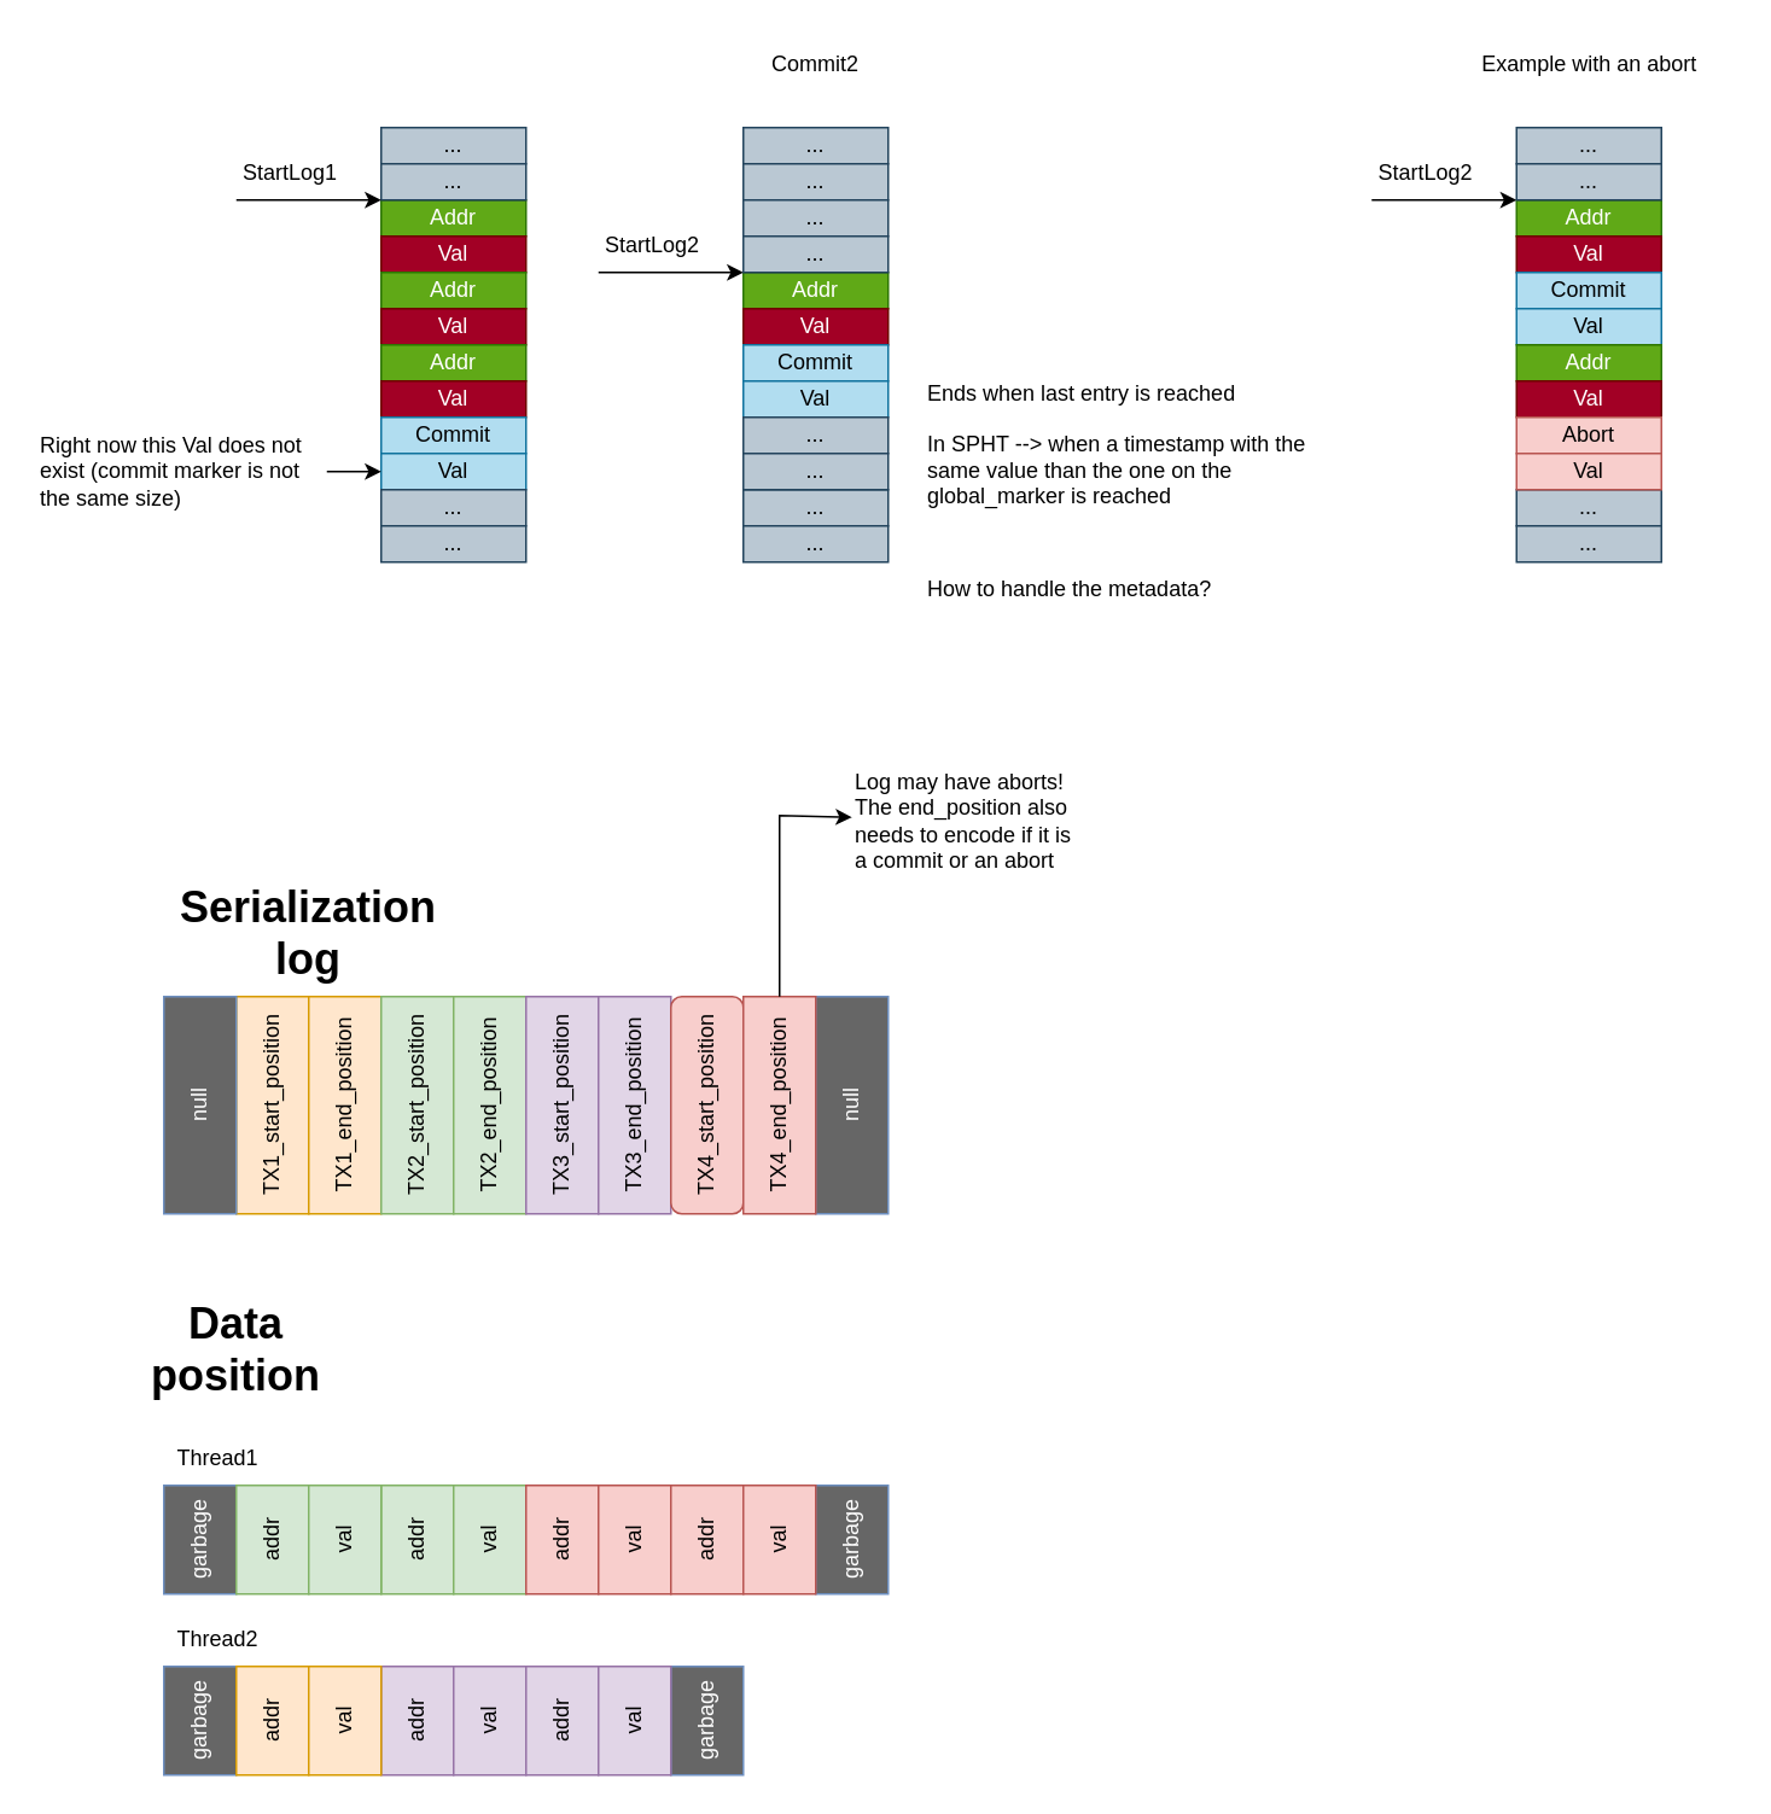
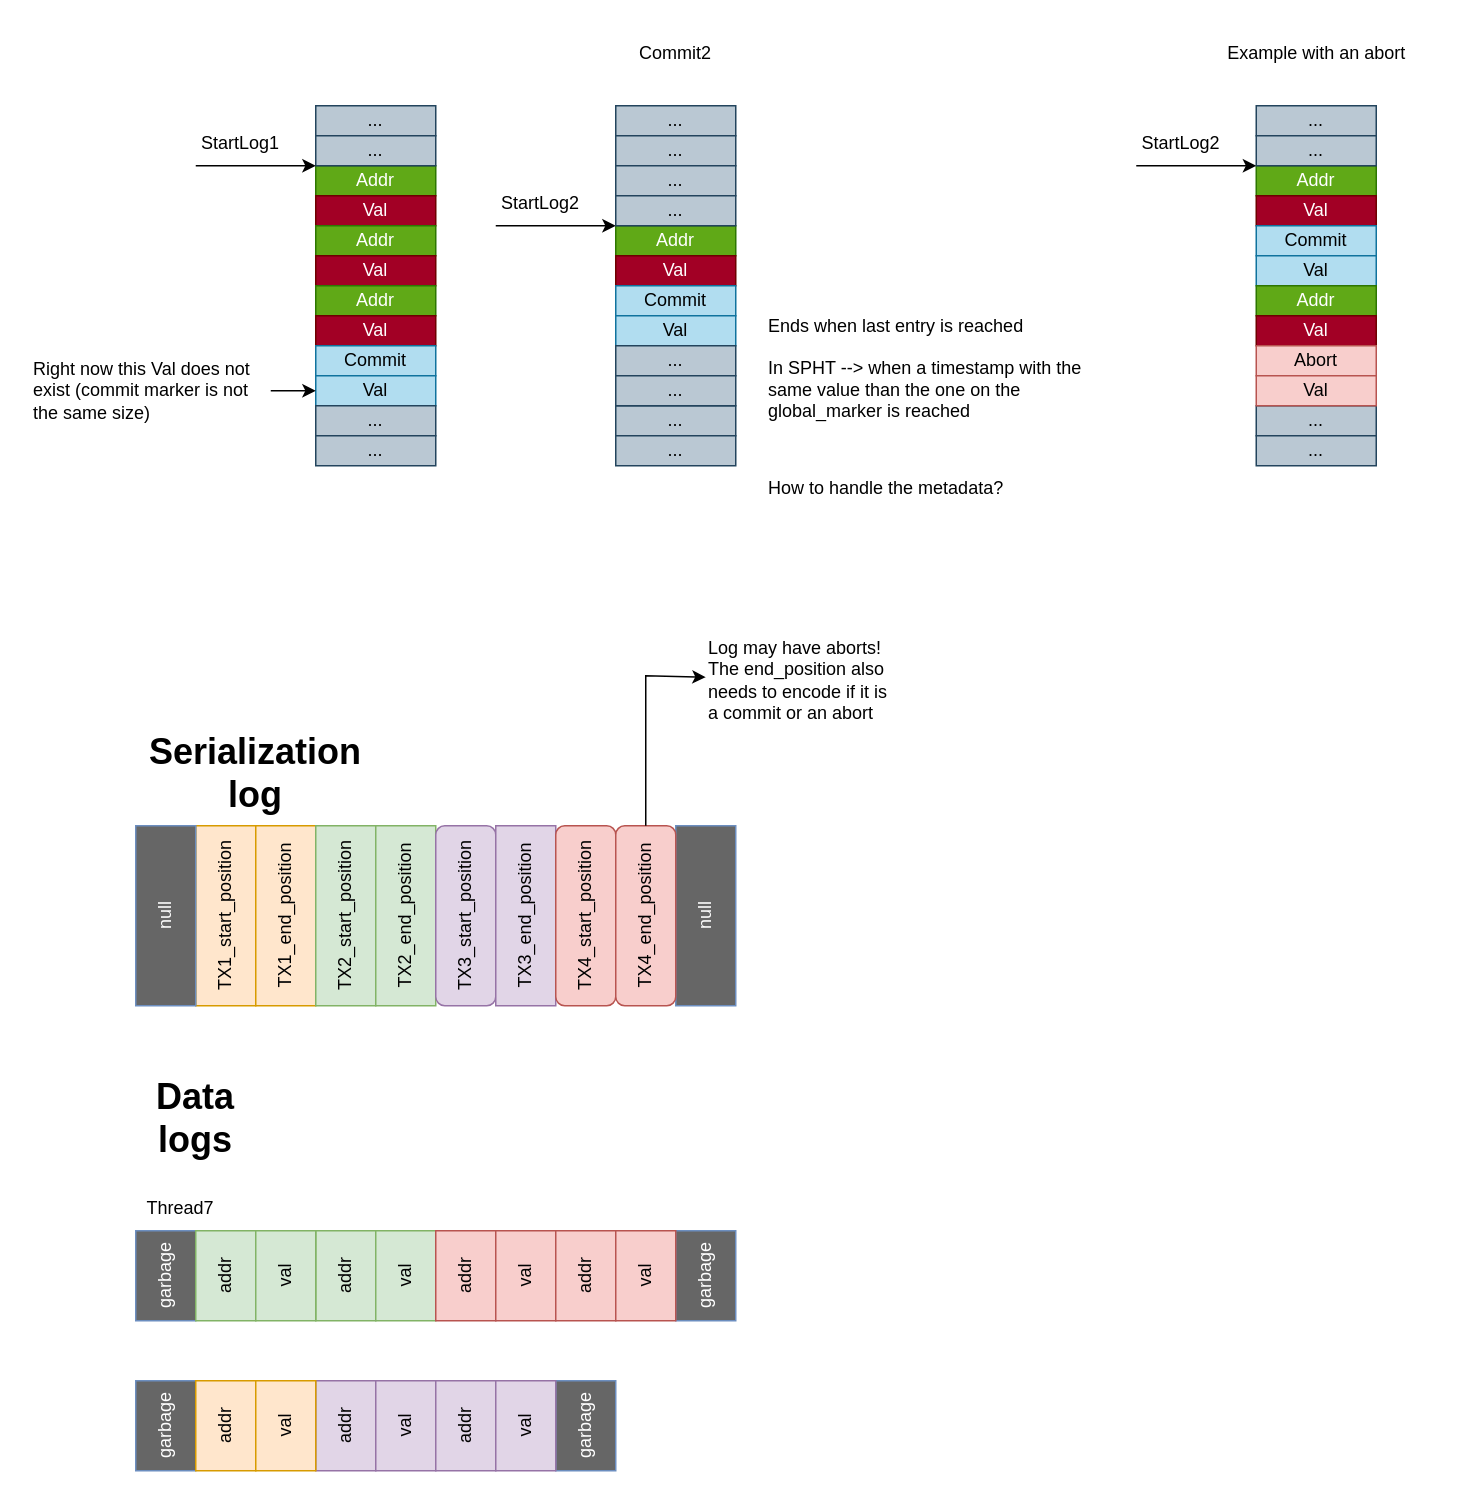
- <mxCell id="39" value="TX3_start_position" style="rounded=0;whiteSpace=wrap;html=1;horizontal=0;fillColor=#e1d5e7;strokeColor=#9673a6;" vertex="1" parent="1"><mxGeometry x="290" y="550" width="40" height="120" as="geometry" /></mxCell>
+ <mxCell id="39" value="TX3_start_position" style="whiteSpace=wrap;html=1;horizontal=0;fillColor=#e1d5e7;strokeColor=#9673a6;rounded=1;" vertex="1" parent="1"><mxGeometry x="290" y="550" width="40" height="120" as="geometry" /></mxCell>
- <mxCell id="64" value="TX4_end_position" style="rounded=0;whiteSpace=wrap;html=1;horizontal=0;fillColor=#f8cecc;strokeColor=#b85450;" vertex="1" parent="1"><mxGeometry x="410" y="550" width="40" height="120" as="geometry" /></mxCell>
+ <mxCell id="64" value="TX4_end_position" style="whiteSpace=wrap;html=1;horizontal=0;fillColor=#f8cecc;strokeColor=#b85450;rounded=1;" vertex="1" parent="1"><mxGeometry x="410" y="550" width="40" height="120" as="geometry" /></mxCell>
- <mxCell id="42" value="Data position" style="text;html=1;strokeColor=none;fillColor=none;align=center;verticalAlign=middle;whiteSpace=wrap;rounded=0;fontSize=24;fontStyle=1" vertex="1" parent="1"><mxGeometry y="710" width="80" height="70" as="geometry" x="90" /></mxCell>
+ <mxCell id="42" value="Data logs" style="text;html=1;strokeColor=none;fillColor=none;align=center;verticalAlign=middle;whiteSpace=wrap;rounded=0;fontSize=24;fontStyle=1" vertex="1" parent="1"><mxGeometry y="710" width="80" height="70" as="geometry" x="90" /></mxCell>
- <mxCell id="59" value="Thread1" style="text;html=1;strokeColor=none;fillColor=none;align=center;verticalAlign=middle;whiteSpace=wrap;rounded=0;" vertex="1" parent="1"><mxGeometry y="790" width="60" height="30" as="geometry" x="90" /></mxCell>
+ <mxCell id="59" value="Thread7" style="text;html=1;strokeColor=none;fillColor=none;align=center;verticalAlign=middle;whiteSpace=wrap;rounded=0;" vertex="1" parent="1"><mxGeometry y="790" width="60" height="30" as="geometry" x="90" /></mxCell>
- <mxCell id="60" value="Thread2" style="text;html=1;strokeColor=none;fillColor=none;align=center;verticalAlign=middle;whiteSpace=wrap;rounded=0;" vertex="1" parent="1"><mxGeometry y="890" width="60" height="30" as="geometry" x="90" /></mxCell>
